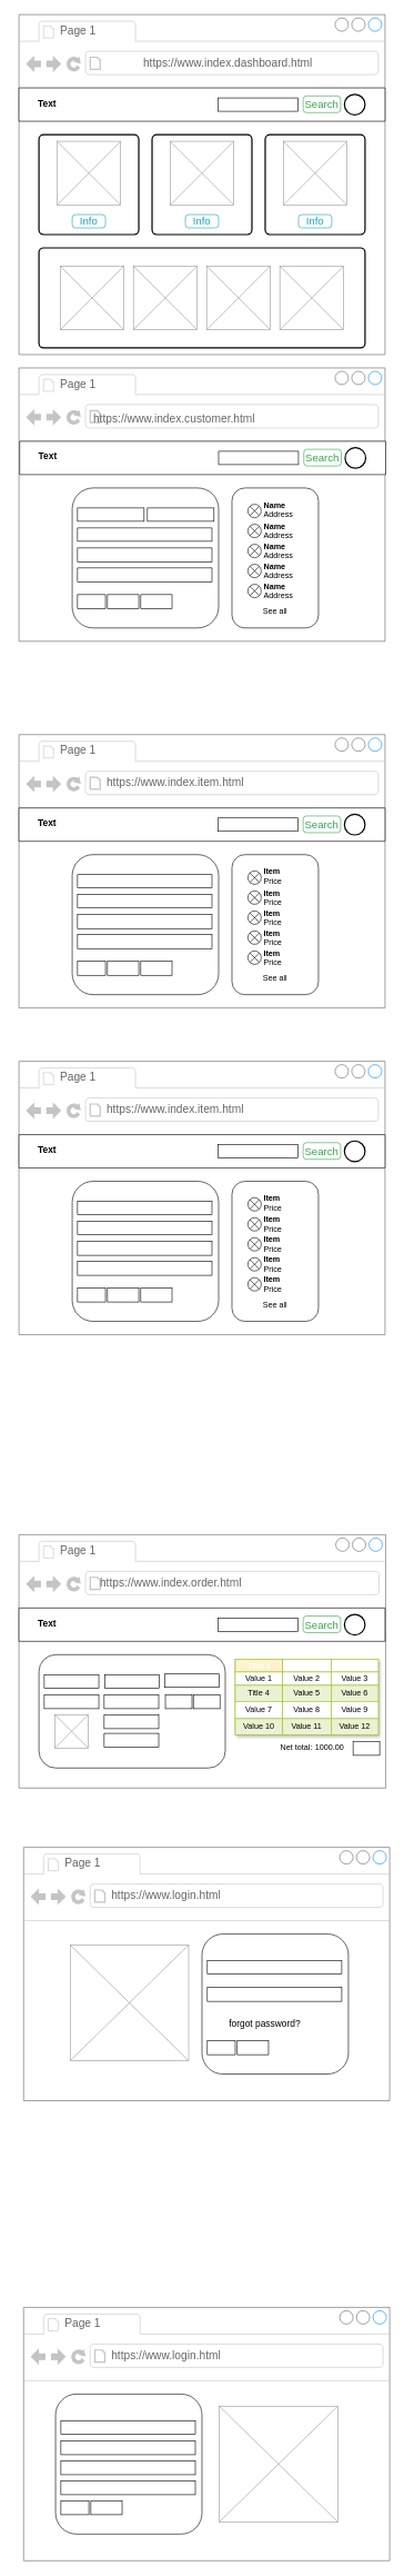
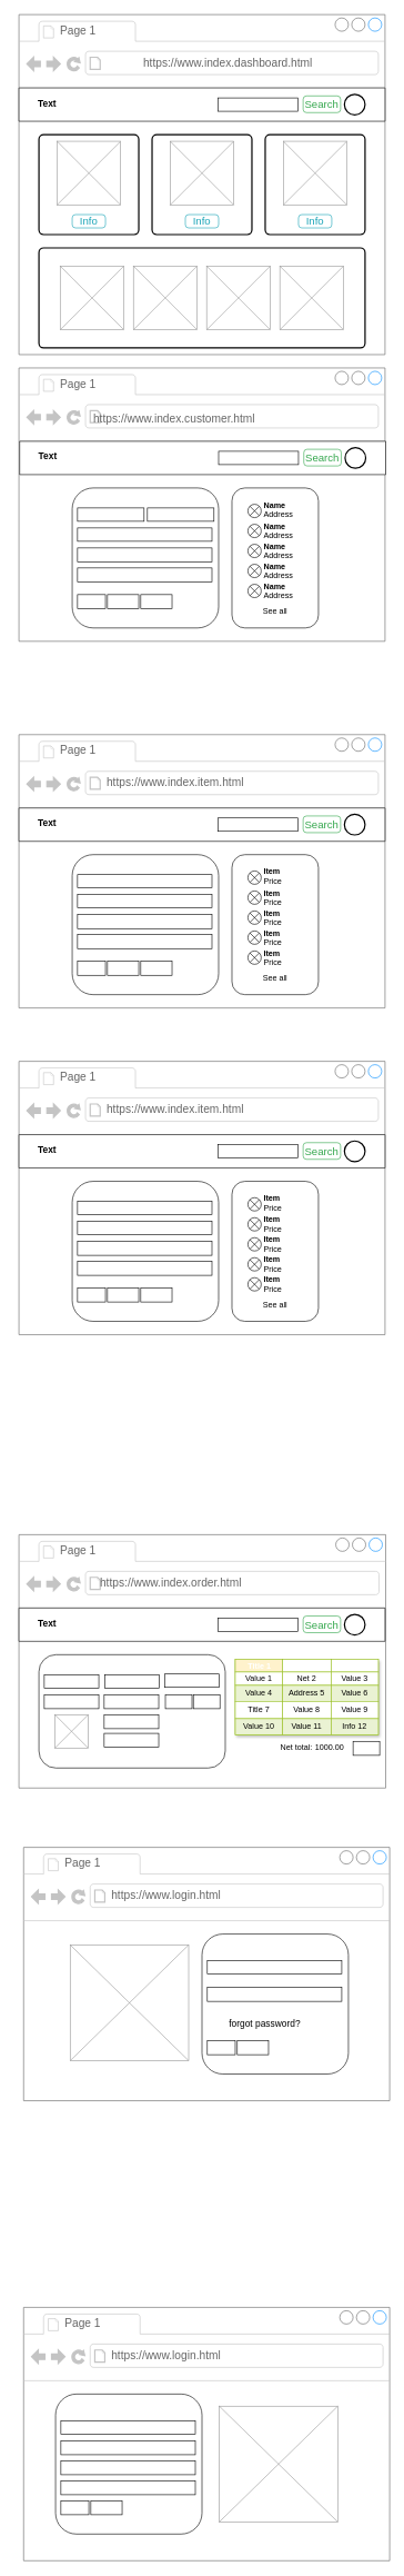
- <mxCell id="135" value="Value 2" style="connectable=0;recursiveResize=0;strokeColor=inherit;fillColor=inherit;align=center;whiteSpace=wrap;html=1;" vertex="1" parent="133"><mxGeometry x="71" width="73" height="20" as="geometry"><mxRectangle width="73" height="20" as="alternateBounds" /></mxGeometry></mxCell>
+ <mxCell id="135" value="Net 2" style="connectable=0;recursiveResize=0;strokeColor=inherit;fillColor=inherit;align=center;whiteSpace=wrap;html=1;" vertex="1" parent="133"><mxGeometry x="71" width="73" height="20" as="geometry"><mxRectangle width="73" height="20" as="alternateBounds" /></mxGeometry></mxCell>
- <mxCell id="138" value="Title 4" style="connectable=0;recursiveResize=0;strokeColor=inherit;fillColor=inherit;whiteSpace=wrap;html=1;" vertex="1" parent="137"><mxGeometry width="71" height="24" as="geometry"><mxRectangle width="71" height="24" as="alternateBounds" /></mxGeometry></mxCell>
+ <mxCell id="138" value="Value 4" style="connectable=0;recursiveResize=0;strokeColor=inherit;fillColor=inherit;whiteSpace=wrap;html=1;" vertex="1" parent="137"><mxGeometry width="71" height="24" as="geometry"><mxRectangle width="71" height="24" as="alternateBounds" /></mxGeometry></mxCell>
- <mxCell id="139" value="Value 5" style="connectable=0;recursiveResize=0;strokeColor=inherit;fillColor=inherit;whiteSpace=wrap;html=1;" vertex="1" parent="137"><mxGeometry x="71" width="73" height="24" as="geometry"><mxRectangle width="73" height="24" as="alternateBounds" /></mxGeometry></mxCell>
+ <mxCell id="139" value="Address 5" style="connectable=0;recursiveResize=0;strokeColor=inherit;fillColor=inherit;whiteSpace=wrap;html=1;" vertex="1" parent="137"><mxGeometry x="71" width="73" height="24" as="geometry"><mxRectangle width="73" height="24" as="alternateBounds" /></mxGeometry></mxCell>
- <mxCell id="142" value="Value 7" style="connectable=0;recursiveResize=0;strokeColor=inherit;fillColor=inherit;fontStyle=0;align=center;whiteSpace=wrap;html=1;" vertex="1" parent="141"><mxGeometry width="71" height="26" as="geometry"><mxRectangle width="71" height="26" as="alternateBounds" /></mxGeometry></mxCell>
+ <mxCell id="142" value="Title 7" style="connectable=0;recursiveResize=0;strokeColor=inherit;fillColor=inherit;fontStyle=0;align=center;whiteSpace=wrap;html=1;" vertex="1" parent="141"><mxGeometry width="71" height="26" as="geometry"><mxRectangle width="71" height="26" as="alternateBounds" /></mxGeometry></mxCell>
- <mxCell id="148" value="Value 12" style="connectable=0;recursiveResize=0;strokeColor=inherit;fillColor=inherit;whiteSpace=wrap;html=1;" vertex="1" parent="145"><mxGeometry x="144" width="71" height="24" as="geometry"><mxRectangle width="71" height="24" as="alternateBounds" /></mxGeometry></mxCell>
+ <mxCell id="148" value="Info 12" style="connectable=0;recursiveResize=0;strokeColor=inherit;fillColor=inherit;whiteSpace=wrap;html=1;" vertex="1" parent="145"><mxGeometry x="144" width="71" height="24" as="geometry"><mxRectangle width="71" height="24" as="alternateBounds" /></mxGeometry></mxCell>
